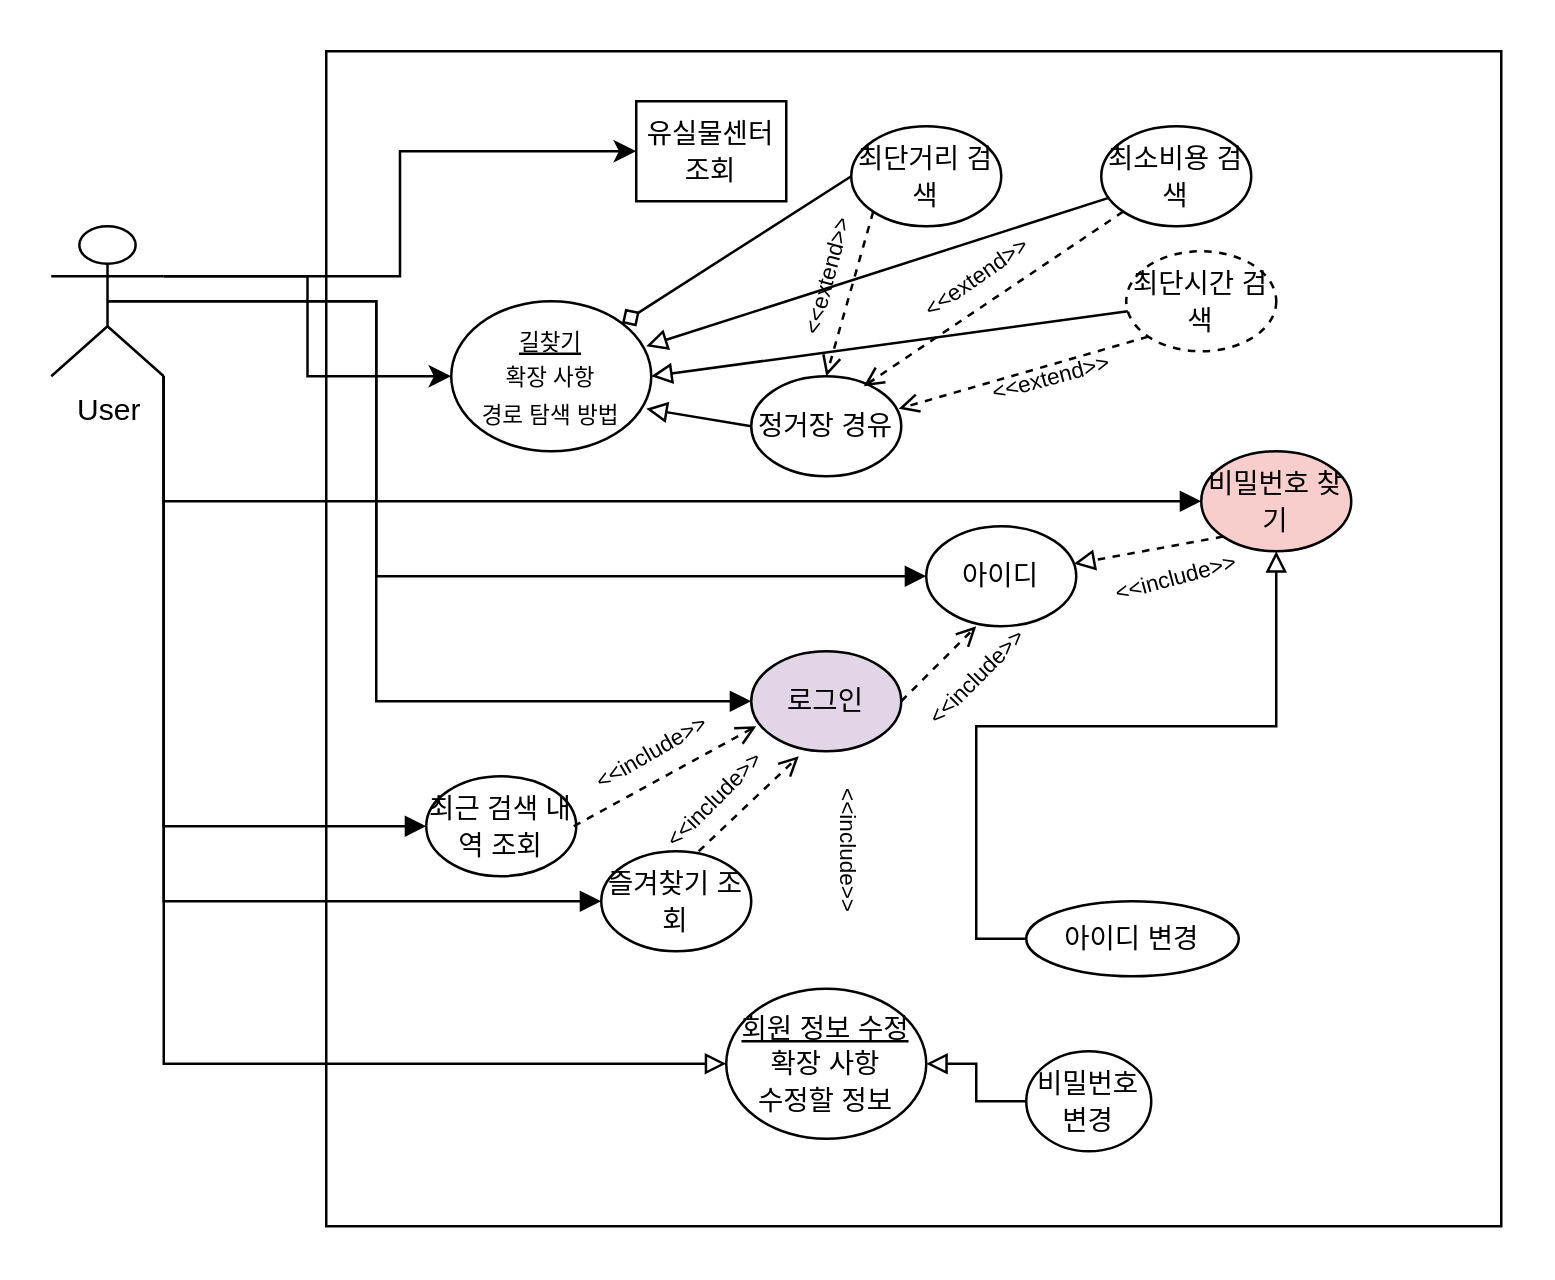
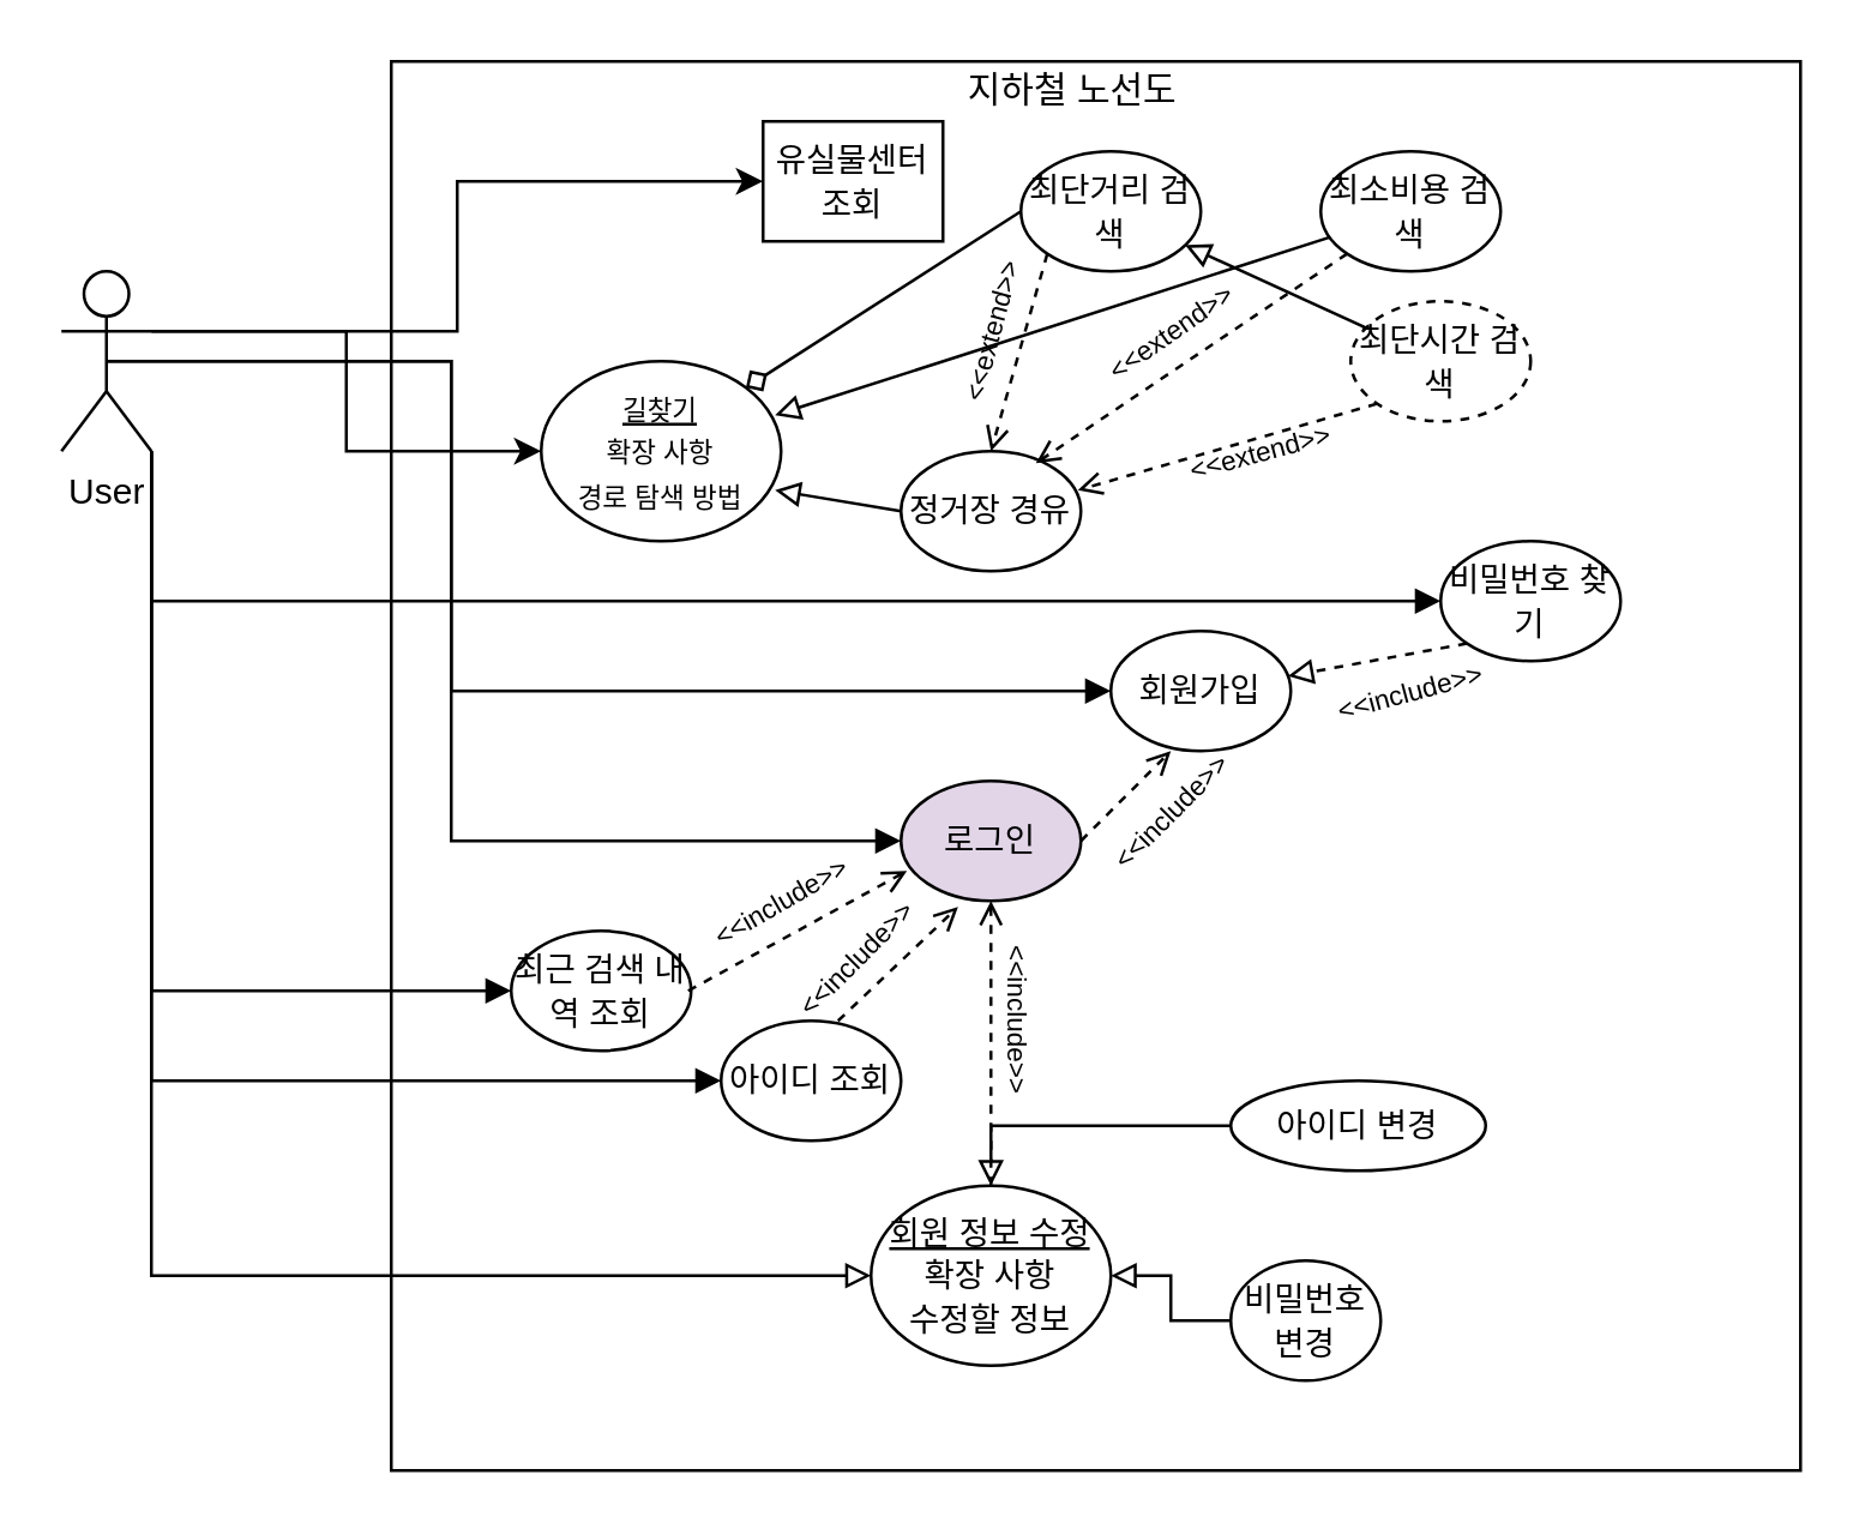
+ <mxCell id="40" value="지하철 노선도" style="text;html=1;strokeColor=none;fillColor=none;align=center;verticalAlign=middle;whiteSpace=wrap;rounded=0;" vertex="1" parent="1"><mxGeometry x="305" y="20" width="105" height="20" as="geometry" /></mxCell>
- <mxCell id="11" value="User&lt;br&gt;" style="shape=umlActor;verticalLabelPosition=bottom;verticalAlign=top;html=1;outlineConnect=0;" vertex="1" parent="1"><mxGeometry x="20" y="90" width="45" height="60" as="geometry" /></mxCell>
+ <mxCell id="11" value="User&lt;br&gt;" style="shape=umlActor;verticalLabelPosition=bottom;verticalAlign=top;html=1;outlineConnect=0;" vertex="1" parent="1"><mxGeometry x="20" y="90" width="30" height="60" as="geometry" /></mxCell>
- <mxCell id="19" value="" style="endArrow=block;html=1;entryX=1;entryY=0.5;entryDx=0;entryDy=0;endFill=0;" edge="1" parent="1" source="14" target="16"><mxGeometry width="50" height="50" relative="1" as="geometry"><mxPoint x="370" y="120" as="sourcePoint" /><mxPoint x="261.213" y="145.858" as="targetPoint" /></mxGeometry></mxCell>
+ <mxCell id="19" value="" style="endArrow=block;html=1;endFill=0;" edge="1" parent="1" source="14" target="12"><mxGeometry width="50" height="50" relative="1" as="geometry"><mxPoint x="370" y="120" as="sourcePoint" /><mxPoint x="261.213" y="145.858" as="targetPoint" /></mxGeometry></mxCell>
- <mxCell id="31" value="&lt;font style=&quot;font-size: 11px&quot;&gt;비밀번호 찾기&lt;br&gt;&lt;/font&gt;" style="ellipse;whiteSpace=wrap;html=1;fillColor=#f8cecc;" vertex="1" parent="1"><mxGeometry x="480" y="180" width="60" height="40" as="geometry" /></mxCell>
+ <mxCell id="31" value="&lt;font style=&quot;font-size: 11px&quot;&gt;비밀번호 찾기&lt;br&gt;&lt;/font&gt;" style="ellipse;whiteSpace=wrap;html=1;" vertex="1" parent="1"><mxGeometry x="480" y="180" width="60" height="40" as="geometry" /></mxCell>
- <mxCell id="21" value="&lt;font style=&quot;font-size: 11px&quot;&gt;아이디&lt;br&gt;&lt;/font&gt;" style="ellipse;whiteSpace=wrap;html=1;" vertex="1" parent="1"><mxGeometry x="370" y="210" width="60" height="40" as="geometry" /></mxCell>
+ <mxCell id="21" value="&lt;font style=&quot;font-size: 11px&quot;&gt;회원가입&lt;br&gt;&lt;/font&gt;" style="ellipse;whiteSpace=wrap;html=1;" vertex="1" parent="1"><mxGeometry x="370" y="210" width="60" height="40" as="geometry" /></mxCell>
- <mxCell id="27" style="edgeStyle=orthogonalEdgeStyle;rounded=0;orthogonalLoop=1;jettySize=auto;html=1;exitX=0;exitY=0.5;exitDx=0;exitDy=0;endArrow=block;endFill=0;" edge="1" parent="1" source="28" target="31"><mxGeometry relative="1" as="geometry" /></mxCell>
+ <mxCell id="27" style="edgeStyle=orthogonalEdgeStyle;rounded=0;orthogonalLoop=1;jettySize=auto;html=1;exitX=0;exitY=0.5;exitDx=0;exitDy=0;endArrow=block;endFill=0;" edge="1" parent="1" source="28" target="26"><mxGeometry relative="1" as="geometry" /></mxCell>
+ <mxCell id="36" value="" style="endArrow=open;html=1;dashed=1;entryX=0.5;entryY=1;entryDx=0;entryDy=0;endFill=0;exitX=0.5;exitY=0;exitDx=0;exitDy=0;" edge="1" parent="1" source="26" target="20"><mxGeometry width="50" height="50" relative="1" as="geometry"><mxPoint x="420" y="420" as="sourcePoint" /><mxPoint x="470" y="370" as="targetPoint" /></mxGeometry></mxCell>
- <mxCell id="25" value="&lt;font style=&quot;font-size: 11px&quot;&gt;즐겨찾기 조회&lt;br&gt;&lt;/font&gt;" style="ellipse;whiteSpace=wrap;html=1;" vertex="1" parent="1"><mxGeometry x="240" y="340" width="60" height="40" as="geometry" /></mxCell>
+ <mxCell id="25" value="&lt;font style=&quot;font-size: 11px&quot;&gt;아이디 조회&lt;br&gt;&lt;/font&gt;" style="ellipse;whiteSpace=wrap;html=1;" vertex="1" parent="1"><mxGeometry x="240" y="340" width="60" height="40" as="geometry" /></mxCell>
